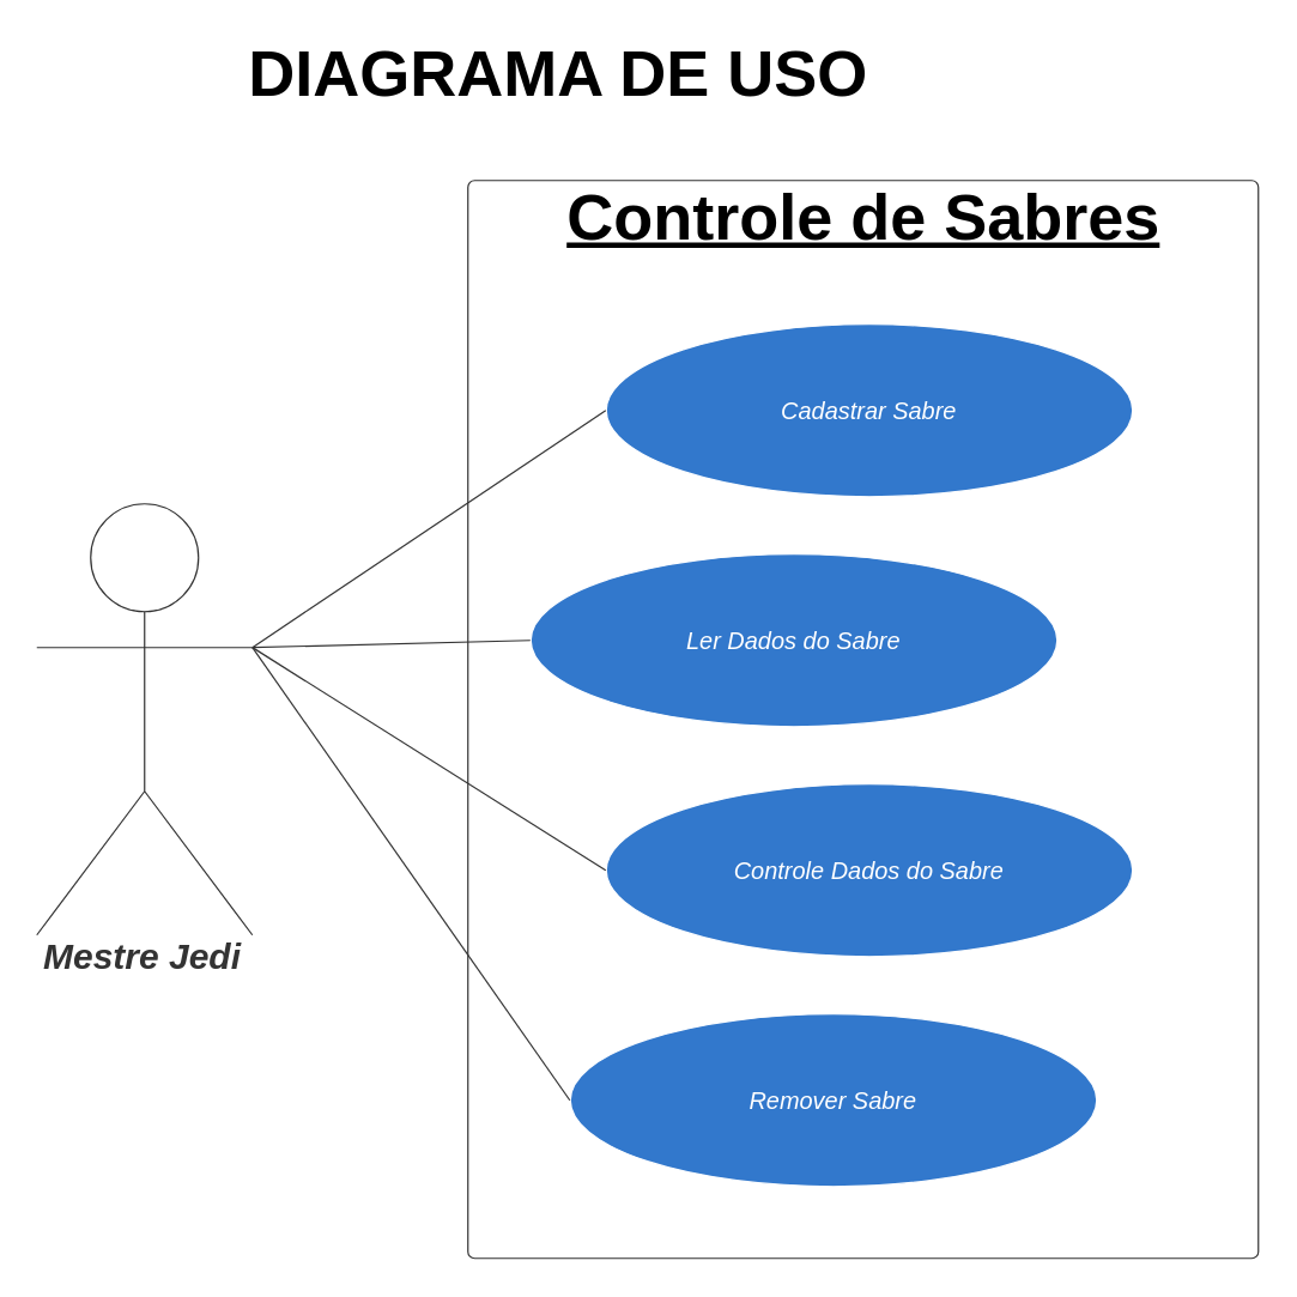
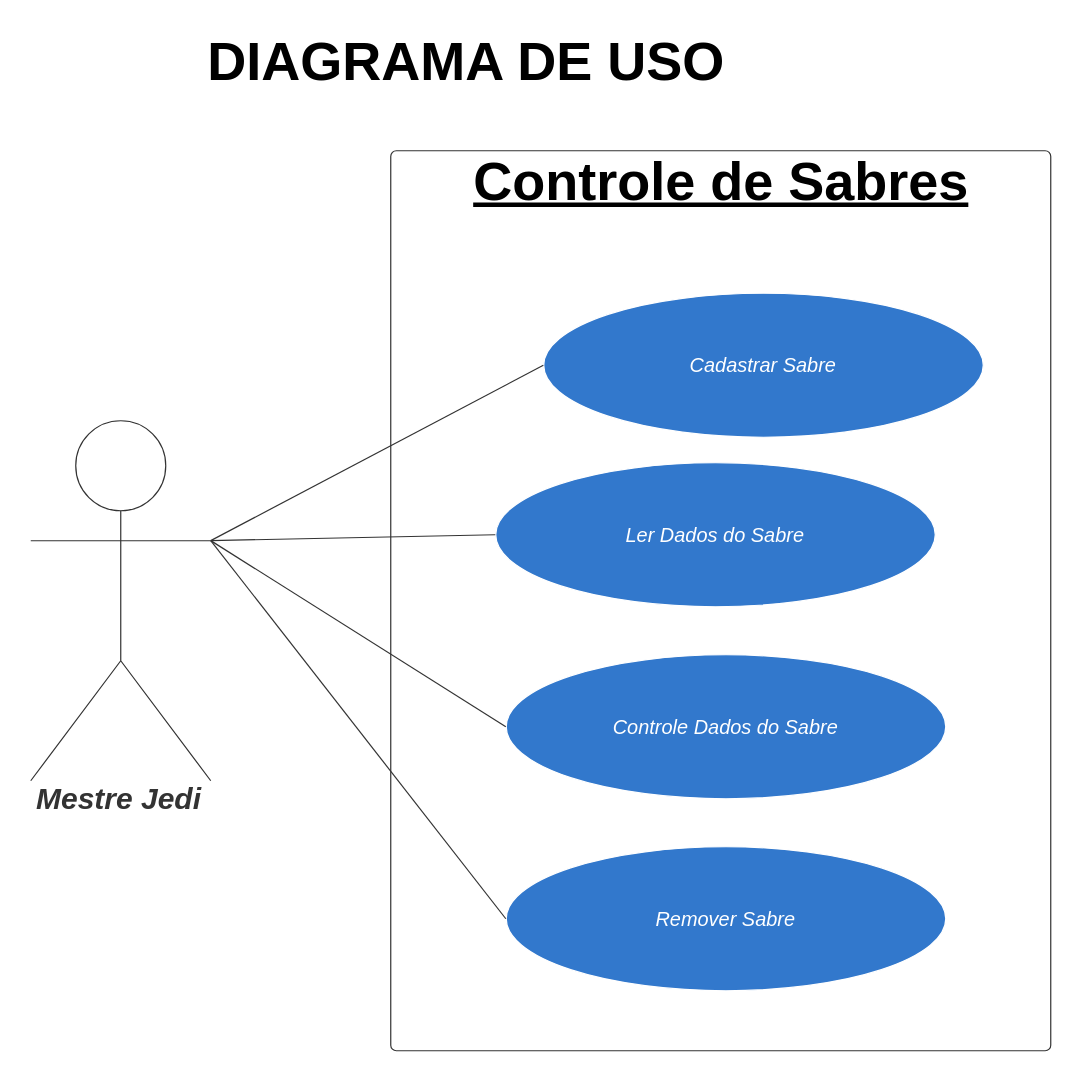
- <mxCell id="3" value="Cadastrar Sabre" style="html=1;overflow=block;blockSpacing=1;whiteSpace=wrap;ellipse;fontSize=13.3;fontColor=#ffffff;fontStyle=2;align=center;spacing=0;verticalAlign=middle;strokeColor=#ffffff;strokeOpacity=100;fillOpacity=100;rounded=1;absoluteArcSize=1;arcSize=7.5;fillColor=#3278cc;strokeWidth=0.8;lucidId=e.PGlMRdhsO1;" vertex="1" parent="2"><mxGeometry x="77" y="80" width="293" height="96" as="geometry" /></mxCell>
+ <mxCell id="3" value="Cadastrar Sabre" style="html=1;overflow=block;blockSpacing=1;whiteSpace=wrap;ellipse;fontSize=13.3;fontColor=#ffffff;fontStyle=2;align=center;spacing=0;verticalAlign=middle;strokeColor=#ffffff;strokeOpacity=100;fillOpacity=100;rounded=1;absoluteArcSize=1;arcSize=7.5;fillColor=#3278cc;strokeWidth=0.8;lucidId=e.PGlMRdhsO1;" vertex="1" parent="2"><mxGeometry x="102" y="95" width="293" height="96" as="geometry" /></mxCell>
- <mxCell id="4" value="Ler Dados do Sabre" style="html=1;overflow=block;blockSpacing=1;whiteSpace=wrap;ellipse;fontSize=13.3;fontColor=#ffffff;fontStyle=2;align=center;spacing=0;verticalAlign=middle;strokeColor=#ffffff;strokeOpacity=100;fillOpacity=100;rounded=1;absoluteArcSize=1;arcSize=7.5;fillColor=#3278cc;strokeWidth=0.8;lucidId=KeQG1.O7VS.4;" vertex="1" parent="2"><mxGeometry x="35" y="208" width="293" height="96" as="geometry" /></mxCell>
+ <mxCell id="4" value="Ler Dados do Sabre" style="html=1;overflow=block;blockSpacing=1;whiteSpace=wrap;ellipse;fontSize=13.3;fontColor=#ffffff;fontStyle=2;align=center;spacing=0;verticalAlign=middle;strokeColor=#ffffff;strokeOpacity=100;fillOpacity=100;rounded=1;absoluteArcSize=1;arcSize=7.5;fillColor=#3278cc;strokeWidth=0.8;lucidId=KeQG1.O7VS.4;" vertex="1" parent="2"><mxGeometry x="70" y="208" width="293" height="96" as="geometry" /></mxCell>
- <mxCell id="6" value="Remover Sabre" style="html=1;overflow=block;blockSpacing=1;whiteSpace=wrap;ellipse;fontSize=13.3;fontColor=#ffffff;fontStyle=2;align=center;spacing=0;verticalAlign=middle;strokeColor=#ffffff;strokeOpacity=100;fillOpacity=100;rounded=1;absoluteArcSize=1;arcSize=7.5;fillColor=#3278cc;strokeWidth=0.8;lucidId=lfQGURhHhF2G;" vertex="1" parent="2"><mxGeometry x="57" y="464" width="293" height="96" as="geometry" /></mxCell>
+ <mxCell id="6" value="Remover Sabre" style="html=1;overflow=block;blockSpacing=1;whiteSpace=wrap;ellipse;fontSize=13.3;fontColor=#ffffff;fontStyle=2;align=center;spacing=0;verticalAlign=middle;strokeColor=#ffffff;strokeOpacity=100;fillOpacity=100;rounded=1;absoluteArcSize=1;arcSize=7.5;fillColor=#3278cc;strokeWidth=0.8;lucidId=lfQGURhHhF2G;" vertex="1" parent="2"><mxGeometry x="77" y="464" width="293" height="96" as="geometry" /></mxCell>
